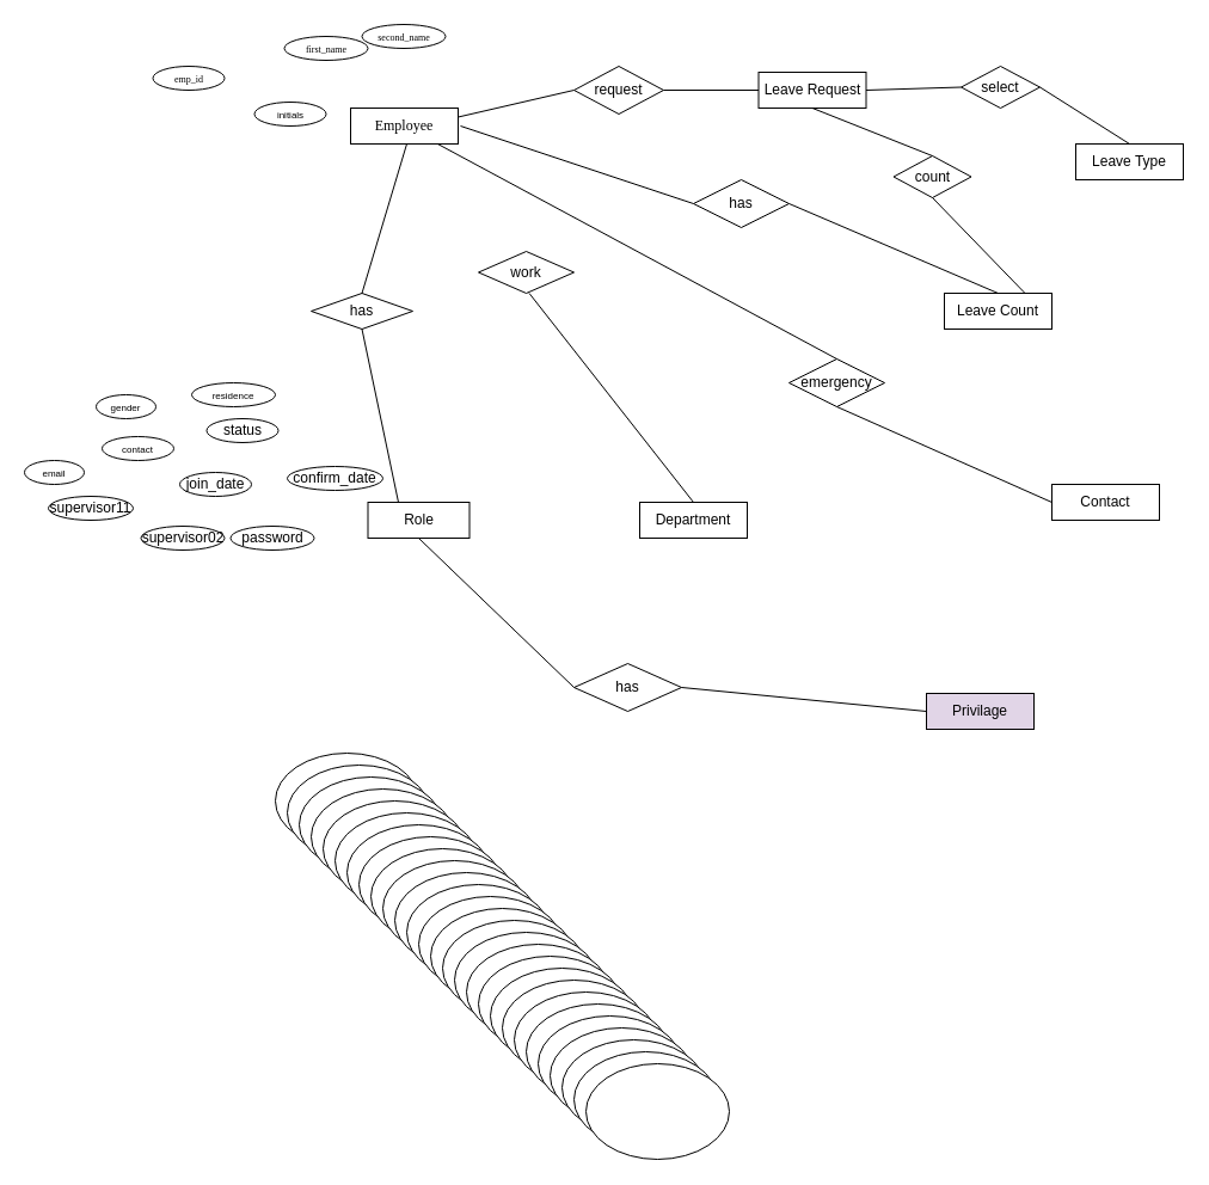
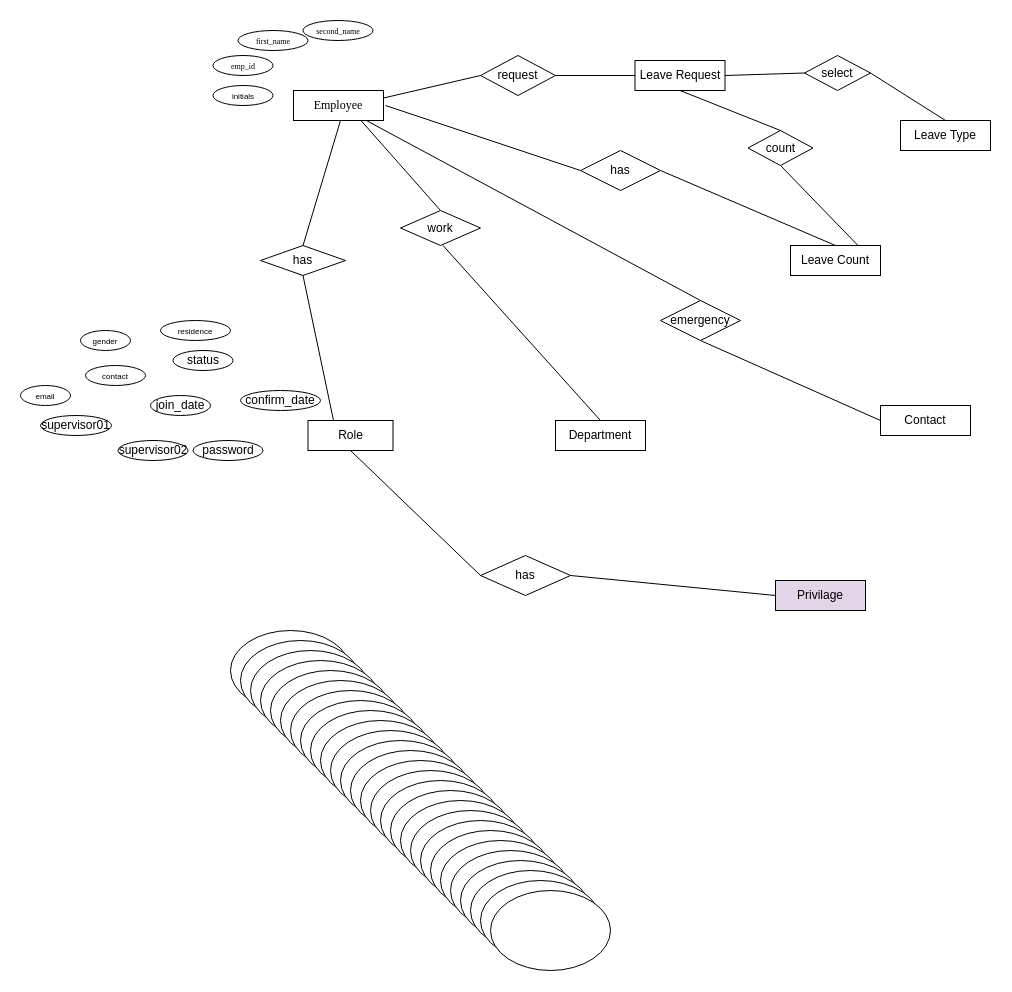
- <mxCell id="2" value="&lt;font style=&quot;font-size: 8px&quot;&gt;&lt;span style=&quot;font-family: &amp;#34;calibri&amp;#34;&quot;&gt;e&lt;/span&gt;&lt;span style=&quot;font-family: &amp;#34;calibri&amp;#34;&quot;&gt;mp_id&lt;/span&gt;&lt;/font&gt;" style="ellipse;whiteSpace=wrap;html=1;" parent="1" vertex="1"><mxGeometry x="127.5" y="55" width="60" height="20" as="geometry" /></mxCell>
+ <mxCell id="2" value="&lt;font style=&quot;font-size: 8px&quot;&gt;&lt;span style=&quot;font-family: &amp;#34;calibri&amp;#34;&quot;&gt;e&lt;/span&gt;&lt;span style=&quot;font-family: &amp;#34;calibri&amp;#34;&quot;&gt;mp_id&lt;/span&gt;&lt;/font&gt;" style="ellipse;whiteSpace=wrap;html=1;" parent="1" vertex="1"><mxGeometry x="212.5" y="55" width="60" height="20" as="geometry" /></mxCell>
+ <mxCell id="18" value="" style="endArrow=none;html=1;exitX=0.75;exitY=1;exitDx=0;exitDy=0;entryX=0.5;entryY=0;entryDx=0;entryDy=0;" parent="1" source="5" target="21" edge="1"><mxGeometry width="50" height="50" relative="1" as="geometry"><mxPoint x="410" y="180" as="sourcePoint" /><mxPoint x="365" y="120" as="targetPoint" /></mxGeometry></mxCell>
- <mxCell id="69" value="supervisor11" style="ellipse;whiteSpace=wrap;html=1;" vertex="1" parent="1"><mxGeometry x="40" y="415" width="71" height="20" as="geometry" /></mxCell>
+ <mxCell id="69" value="supervisor01" style="ellipse;whiteSpace=wrap;html=1;" vertex="1" parent="1"><mxGeometry x="40" y="415" width="71" height="20" as="geometry" /></mxCell>
- <mxCell id="6" value="Department" style="rounded=0;whiteSpace=wrap;html=1;" parent="1" vertex="1"><mxGeometry x="535" y="420" width="90" height="30" as="geometry" /></mxCell>
+ <mxCell id="6" value="Department" style="rounded=0;whiteSpace=wrap;html=1;" parent="1" vertex="1"><mxGeometry x="555" y="420" width="90" height="30" as="geometry" /></mxCell>
